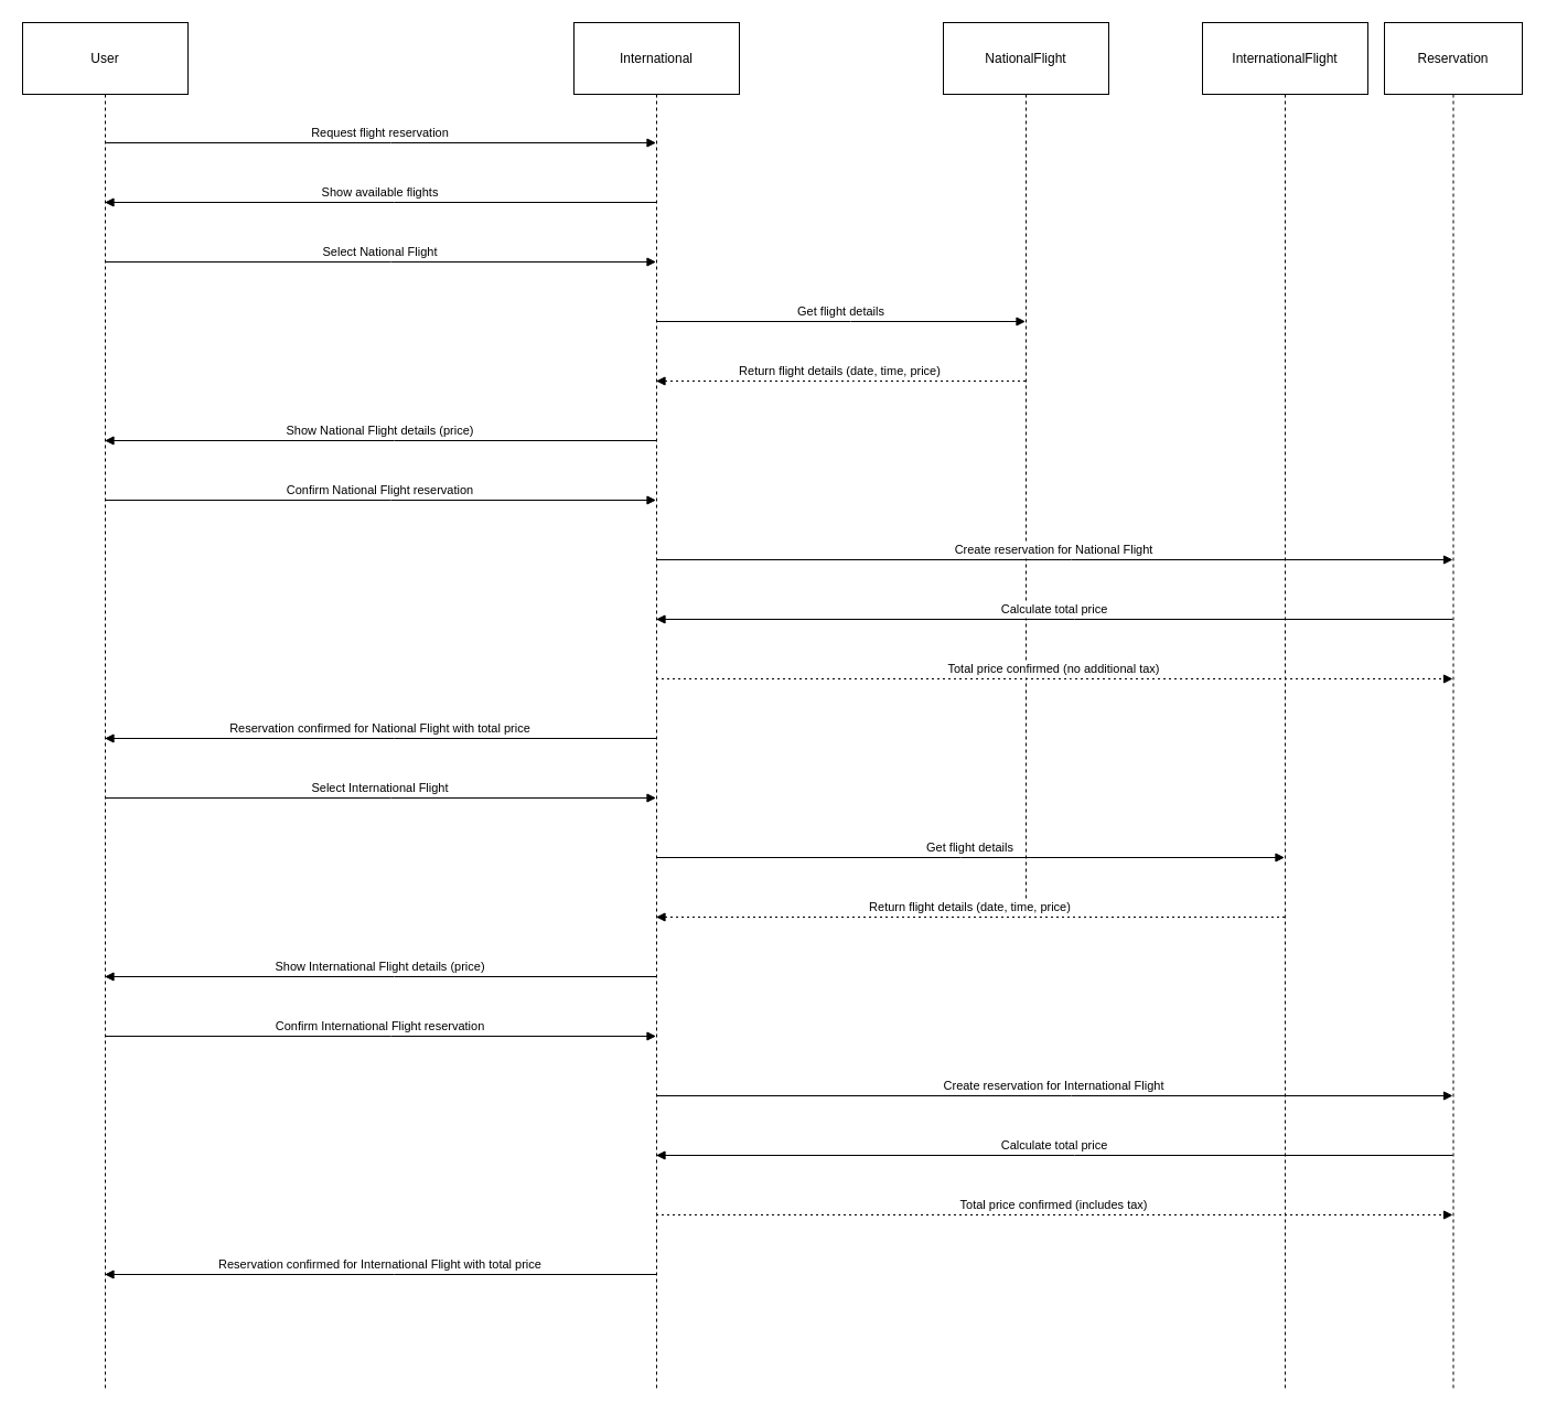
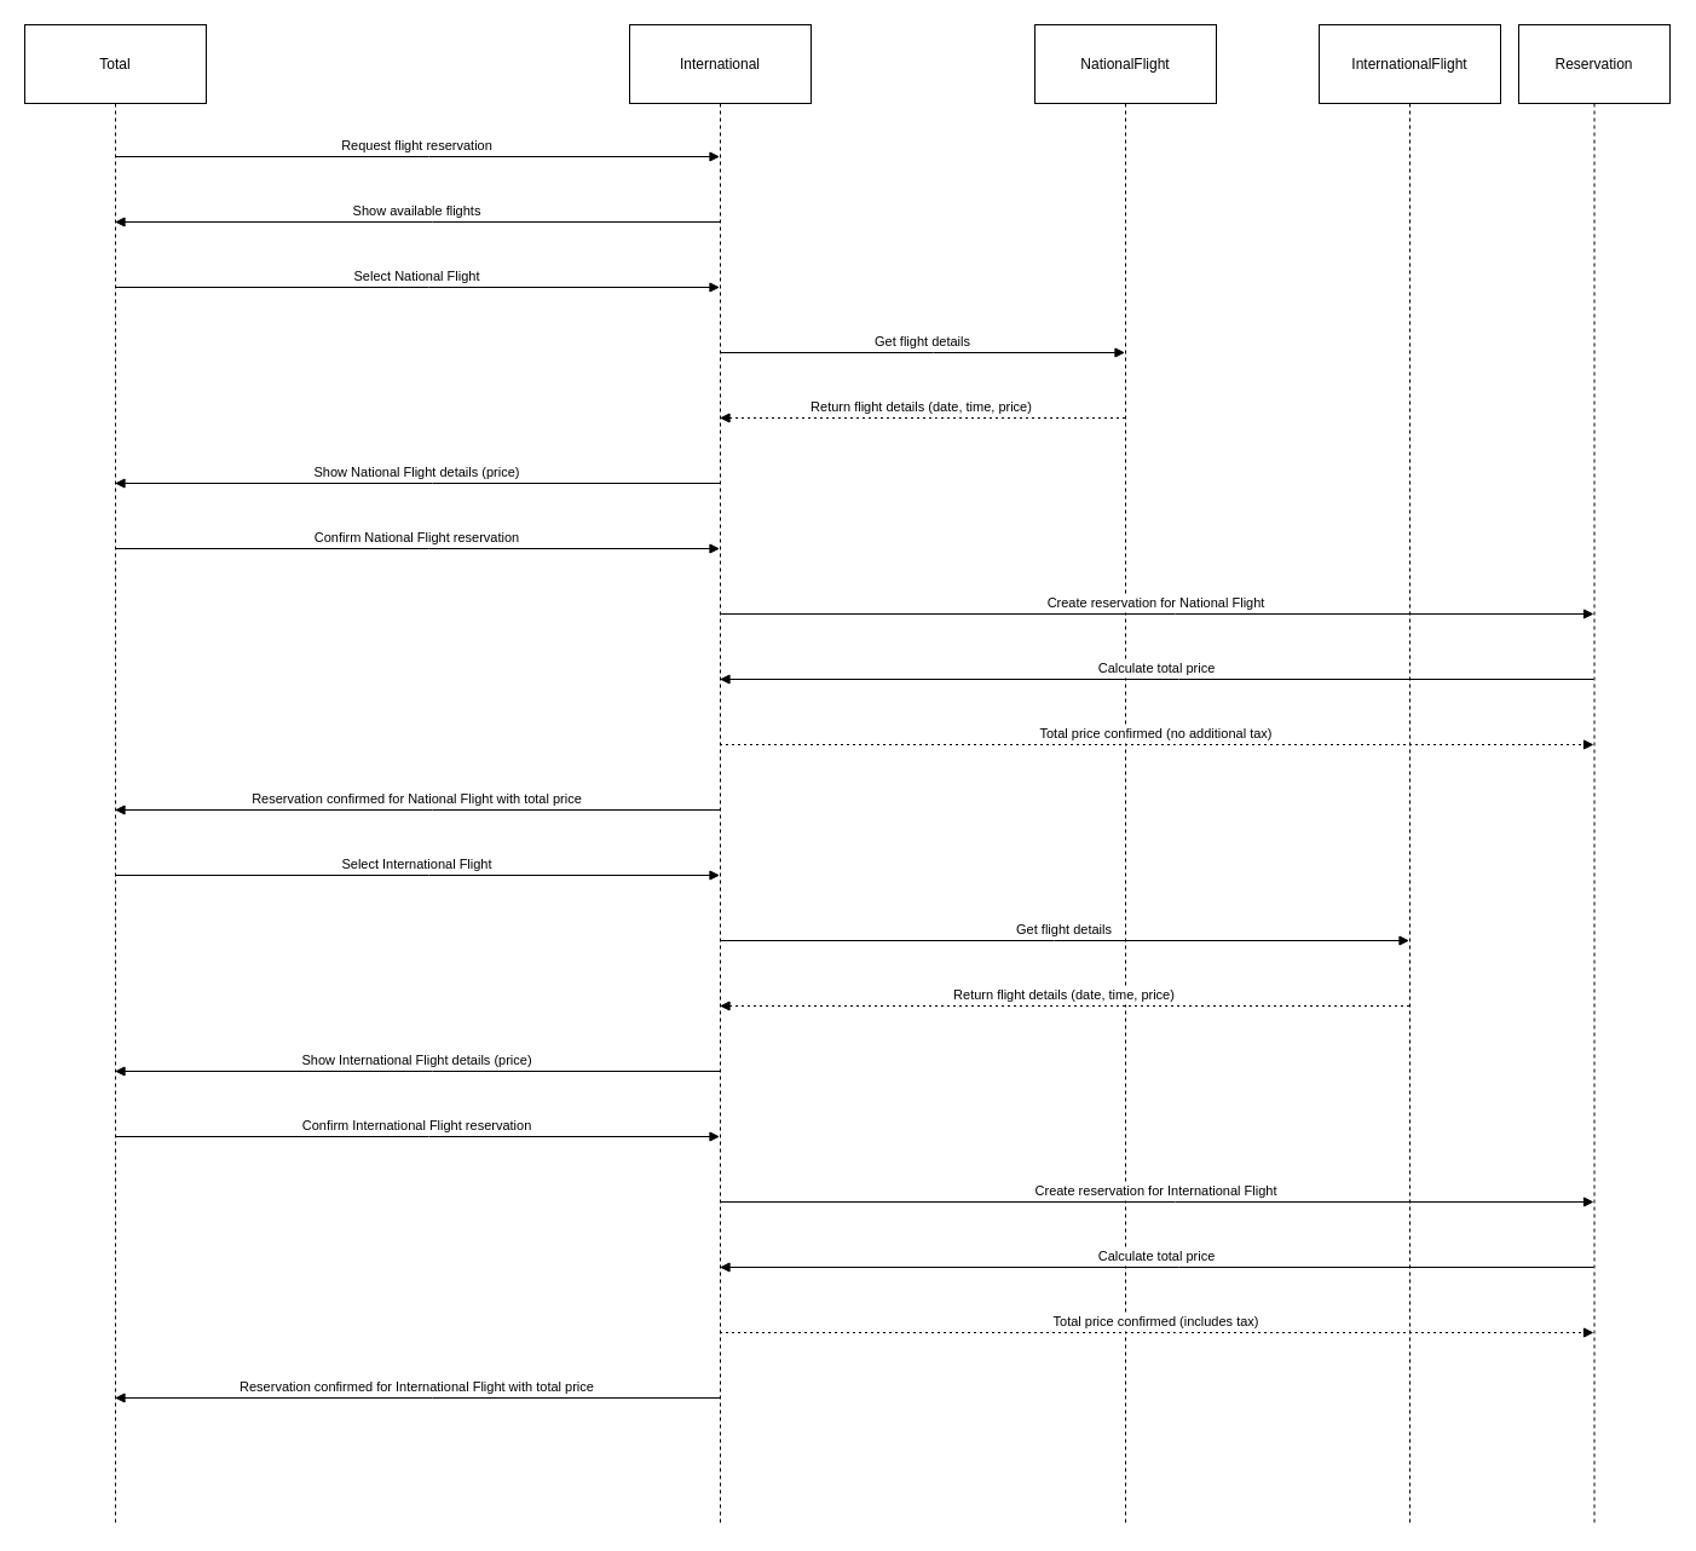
- <mxCell id="2" value="User" style="shape=umlLifeline;perimeter=lifelinePerimeter;whiteSpace=wrap;container=1;dropTarget=0;collapsible=0;recursiveResize=0;outlineConnect=0;portConstraint=eastwest;newEdgeStyle={&quot;edgeStyle&quot;:&quot;elbowEdgeStyle&quot;,&quot;elbow&quot;:&quot;vertical&quot;,&quot;curved&quot;:0,&quot;rounded&quot;:0};size=65;" parent="1" vertex="1"><mxGeometry width="150" height="1240" as="geometry" x="20" y="20" /></mxCell>
+ <mxCell id="2" value="Total" style="shape=umlLifeline;perimeter=lifelinePerimeter;whiteSpace=wrap;container=1;dropTarget=0;collapsible=0;recursiveResize=0;outlineConnect=0;portConstraint=eastwest;newEdgeStyle={&quot;edgeStyle&quot;:&quot;elbowEdgeStyle&quot;,&quot;elbow&quot;:&quot;vertical&quot;,&quot;curved&quot;:0,&quot;rounded&quot;:0};size=65;" parent="1" vertex="1"><mxGeometry width="150" height="1240" as="geometry" x="20" y="20" /></mxCell>
- <mxCell id="4" value="NationalFlight" style="shape=umlLifeline;perimeter=lifelinePerimeter;whiteSpace=wrap;container=1;dropTarget=0;collapsible=0;recursiveResize=0;outlineConnect=0;portConstraint=eastwest;newEdgeStyle={&quot;edgeStyle&quot;:&quot;elbowEdgeStyle&quot;,&quot;elbow&quot;:&quot;vertical&quot;,&quot;curved&quot;:0,&quot;rounded&quot;:0};size=65;" parent="1" vertex="1"><mxGeometry x="855" y="20" width="150" height="810" as="geometry" /></mxCell>
+ <mxCell id="4" value="NationalFlight" style="shape=umlLifeline;perimeter=lifelinePerimeter;whiteSpace=wrap;container=1;dropTarget=0;collapsible=0;recursiveResize=0;outlineConnect=0;portConstraint=eastwest;newEdgeStyle={&quot;edgeStyle&quot;:&quot;elbowEdgeStyle&quot;,&quot;elbow&quot;:&quot;vertical&quot;,&quot;curved&quot;:0,&quot;rounded&quot;:0};size=65;" parent="1" vertex="1"><mxGeometry x="855" width="150" height="1240" as="geometry" y="20" /></mxCell>
